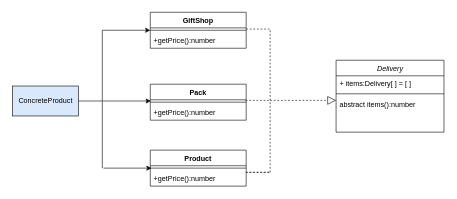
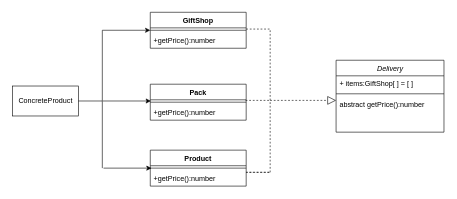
- <mxCell id="3" value="+ items:Delivery[ ] = [ ]" style="text;strokeColor=none;fillColor=none;align=left;verticalAlign=top;spacingLeft=4;spacingRight=4;overflow=hidden;rotatable=0;points=[[0,0.5],[1,0.5]];portConstraint=eastwest;" vertex="1" parent="2"><mxGeometry y="26" width="180" height="26" as="geometry" /></mxCell>
+ <mxCell id="3" value="+ items:GiftShop[ ] = [ ]" style="text;strokeColor=none;fillColor=none;align=left;verticalAlign=top;spacingLeft=4;spacingRight=4;overflow=hidden;rotatable=0;points=[[0,0.5],[1,0.5]];portConstraint=eastwest;" vertex="1" parent="2"><mxGeometry y="26" width="180" height="26" as="geometry" /></mxCell>
- <mxCell id="20" value="ConcreteProduct" style="html=1;fillColor=#dae8fc;" vertex="1" parent="1"><mxGeometry x="20" y="143" width="110" height="50" as="geometry" /></mxCell>
+ <mxCell id="20" value="ConcreteProduct" style="html=1;" vertex="1" parent="1"><mxGeometry x="20" y="143" width="110" height="50" as="geometry" /></mxCell>
- <mxCell id="5" value="abstract items():number" style="text;strokeColor=none;fillColor=none;align=left;verticalAlign=top;spacingLeft=4;spacingRight=4;overflow=hidden;rotatable=0;points=[[0,0.5],[1,0.5]];portConstraint=eastwest;" vertex="1" parent="2"><mxGeometry y="60" width="180" height="60" as="geometry" /></mxCell>
+ <mxCell id="5" value="abstract getPrice():number" style="text;strokeColor=none;fillColor=none;align=left;verticalAlign=top;spacingLeft=4;spacingRight=4;overflow=hidden;rotatable=0;points=[[0,0.5],[1,0.5]];portConstraint=eastwest;" vertex="1" parent="2"><mxGeometry y="60" width="180" height="60" as="geometry" /></mxCell>
